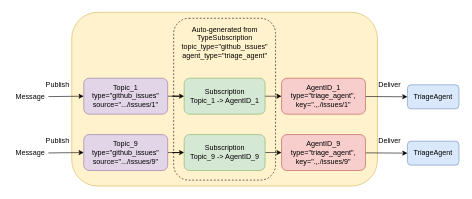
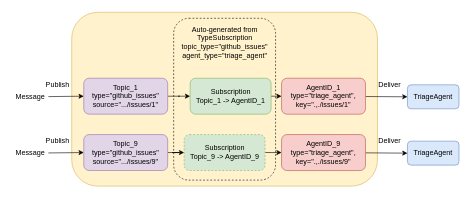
- <mxCell id="14" value="Subscription&lt;div&gt;Topic_1 -&amp;gt; AgentID_1&lt;/div&gt;" style="rounded=1;whiteSpace=wrap;html=1;fillColor=#d5e8d4;strokeColor=#82b366;" vertex="1" parent="1"><mxGeometry x="306.5" y="130" width="135" height="60" as="geometry" /></mxCell>
+ <mxCell id="14" value="Subscription&lt;div&gt;Topic_1 -&amp;gt; AgentID_1&lt;/div&gt;" style="rounded=1;whiteSpace=wrap;html=1;fillColor=#d5e8d4;strokeColor=#82b366;" vertex="1" parent="1"><mxGeometry x="316.5" y="130" width="135" height="60" as="geometry" /></mxCell>
- <mxCell id="26" value="Subscription&lt;div&gt;Topic_9 -&amp;gt; AgentID_9&lt;/div&gt;" style="rounded=1;whiteSpace=wrap;html=1;fillColor=#d5e8d4;strokeColor=#82b366;" vertex="1" parent="1"><mxGeometry x="306.5" y="224" width="135" height="60" as="geometry" /></mxCell>
+ <mxCell id="26" value="Subscription&lt;div&gt;Topic_9 -&amp;gt; AgentID_9&lt;/div&gt;" style="rounded=1;whiteSpace=wrap;html=1;fillColor=#d5e8d4;strokeColor=#82b366;dashed=1;" vertex="1" parent="1"><mxGeometry x="306.5" y="224" width="135" height="60" as="geometry" /></mxCell>
